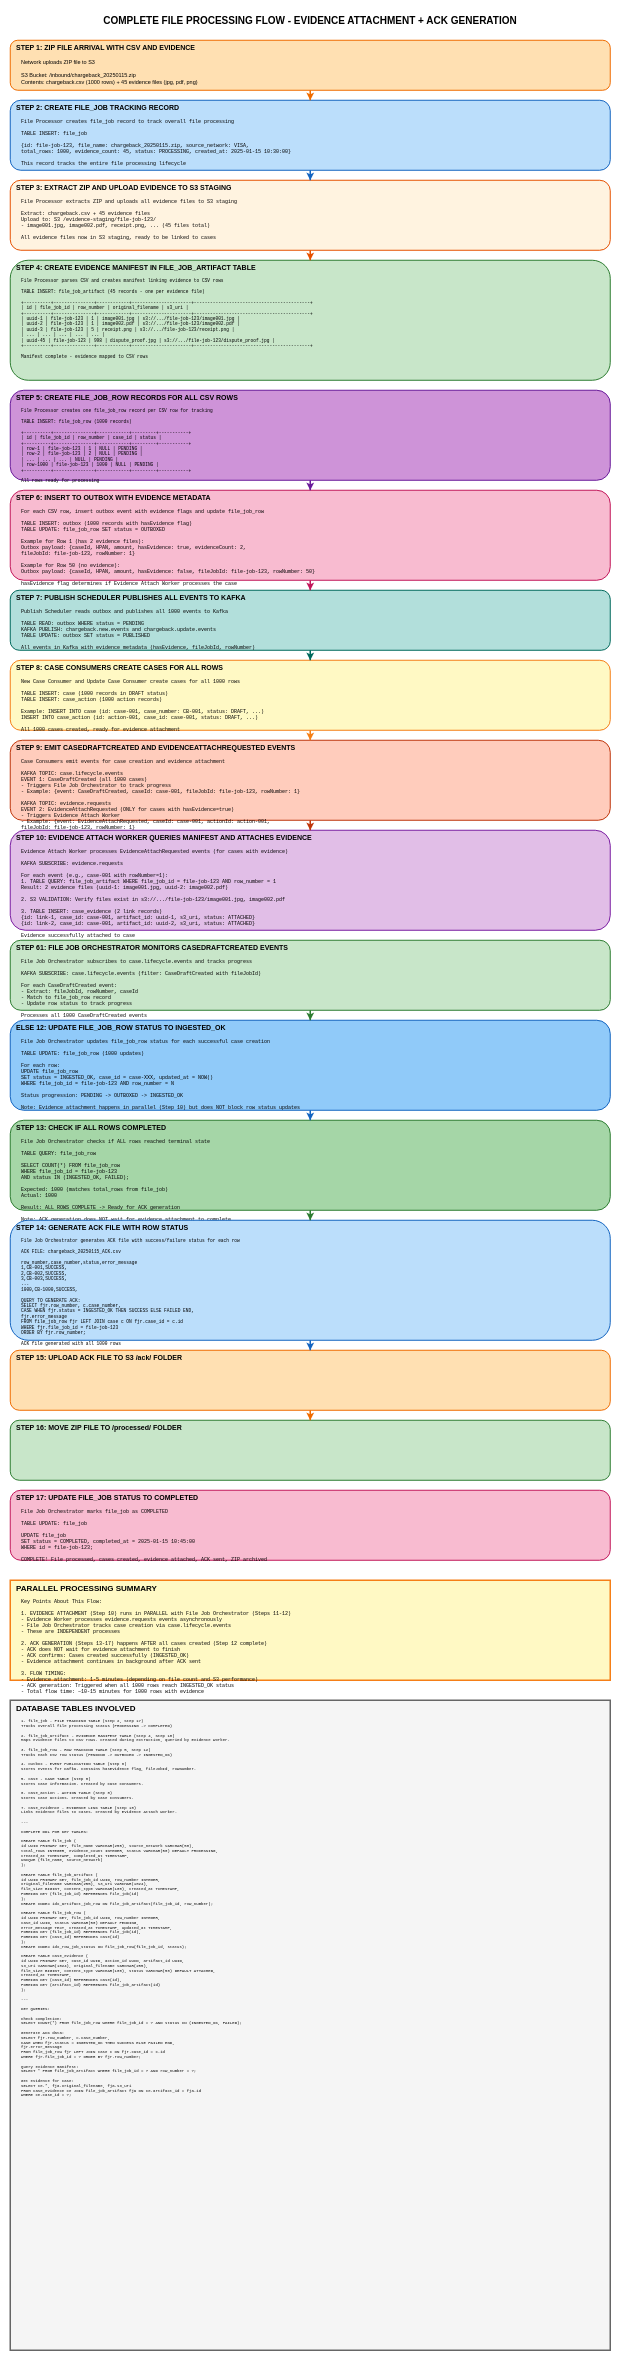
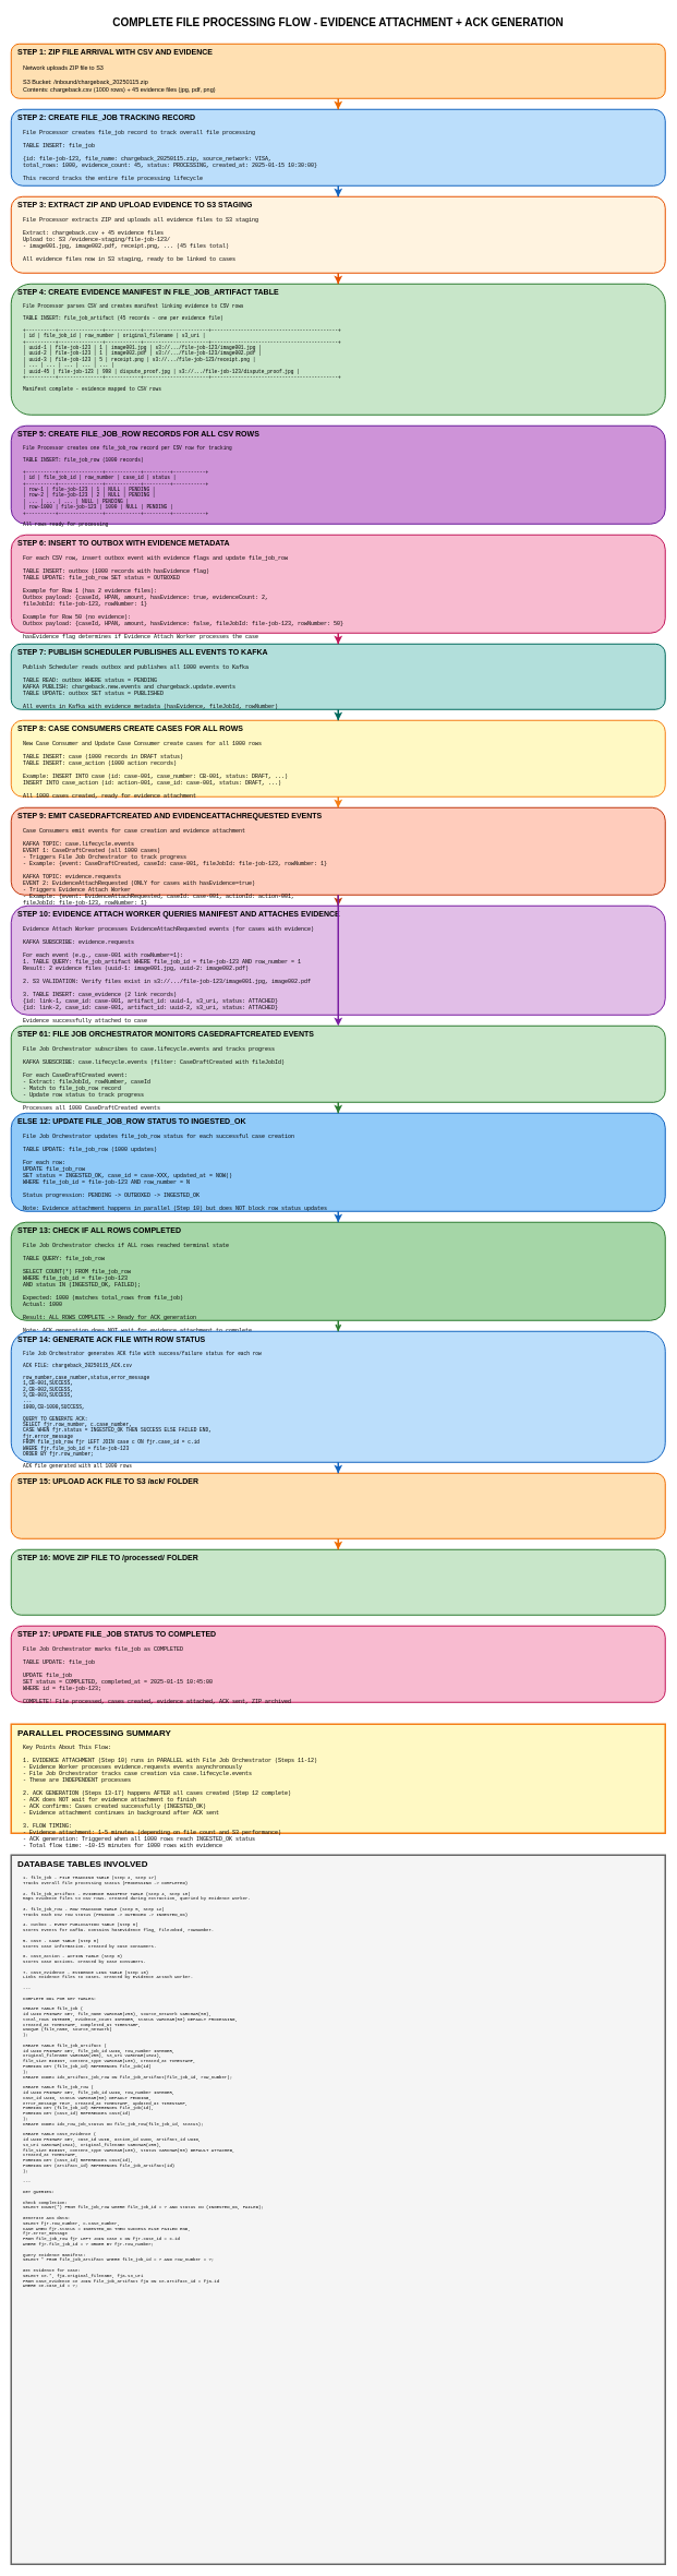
- <mxCell id="42" style="edgeStyle=orthogonalEdgeStyle;rounded=0;orthogonalLoop=1;jettySize=auto;html=1;strokeWidth=3;strokeColor=#6a1b9a;entryX=0.5;entryY=0;" edge="1" parent="1" source="11" target="13"><mxGeometry relative="1" as="geometry" /></mxCell>
+ <mxCell id="47" style="edgeStyle=orthogonalEdgeStyle;rounded=0;orthogonalLoop=1;jettySize=auto;html=1;strokeWidth=3;strokeColor=#7b1fa2;entryX=0.5;entryY=0;" edge="1" parent="1" source="19" target="23"><mxGeometry relative="1" as="geometry" /></mxCell>
- <mxCell id="50" style="edgeStyle=orthogonalEdgeStyle;rounded=0;orthogonalLoop=1;jettySize=auto;html=1;strokeWidth=3;strokeColor=#2e7d32;entryX=0.5;entryY=0;" edge="1" parent="1" source="27" target="29"><mxGeometry relative="1" as="geometry" /></mxCell>
+ <mxCell id="50" style="edgeStyle=orthogonalEdgeStyle;rounded=0;orthogonalLoop=1;jettySize=auto;html=1;strokeWidth=3;strokeColor=#2e7d32;entryX=0.5;entryY=0;endArrow=open;" edge="1" parent="1" source="27" target="29"><mxGeometry relative="1" as="geometry" /></mxCell>
